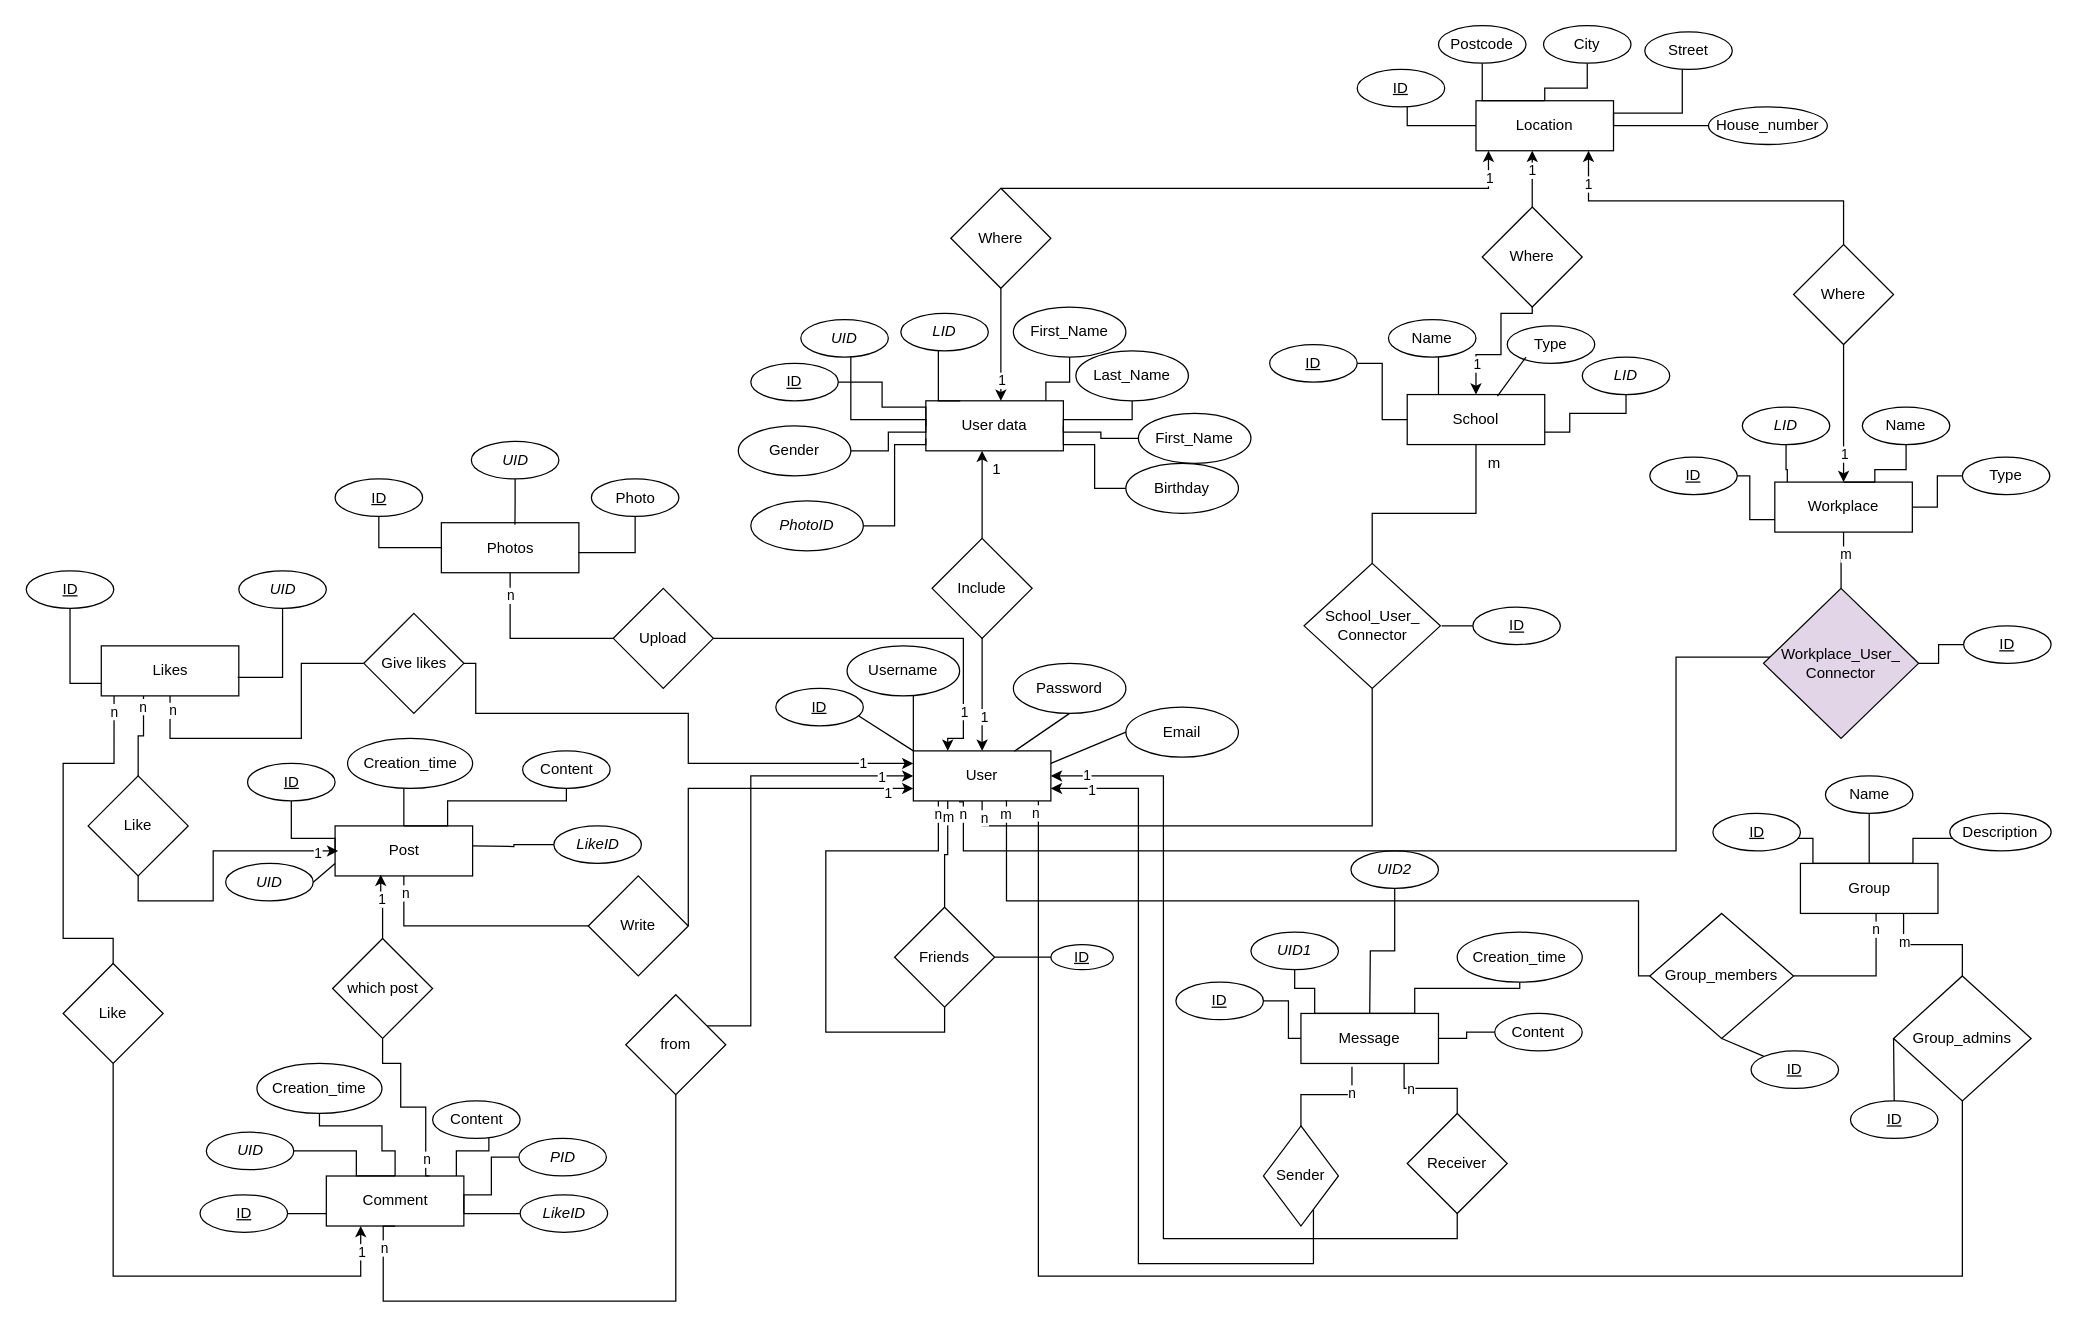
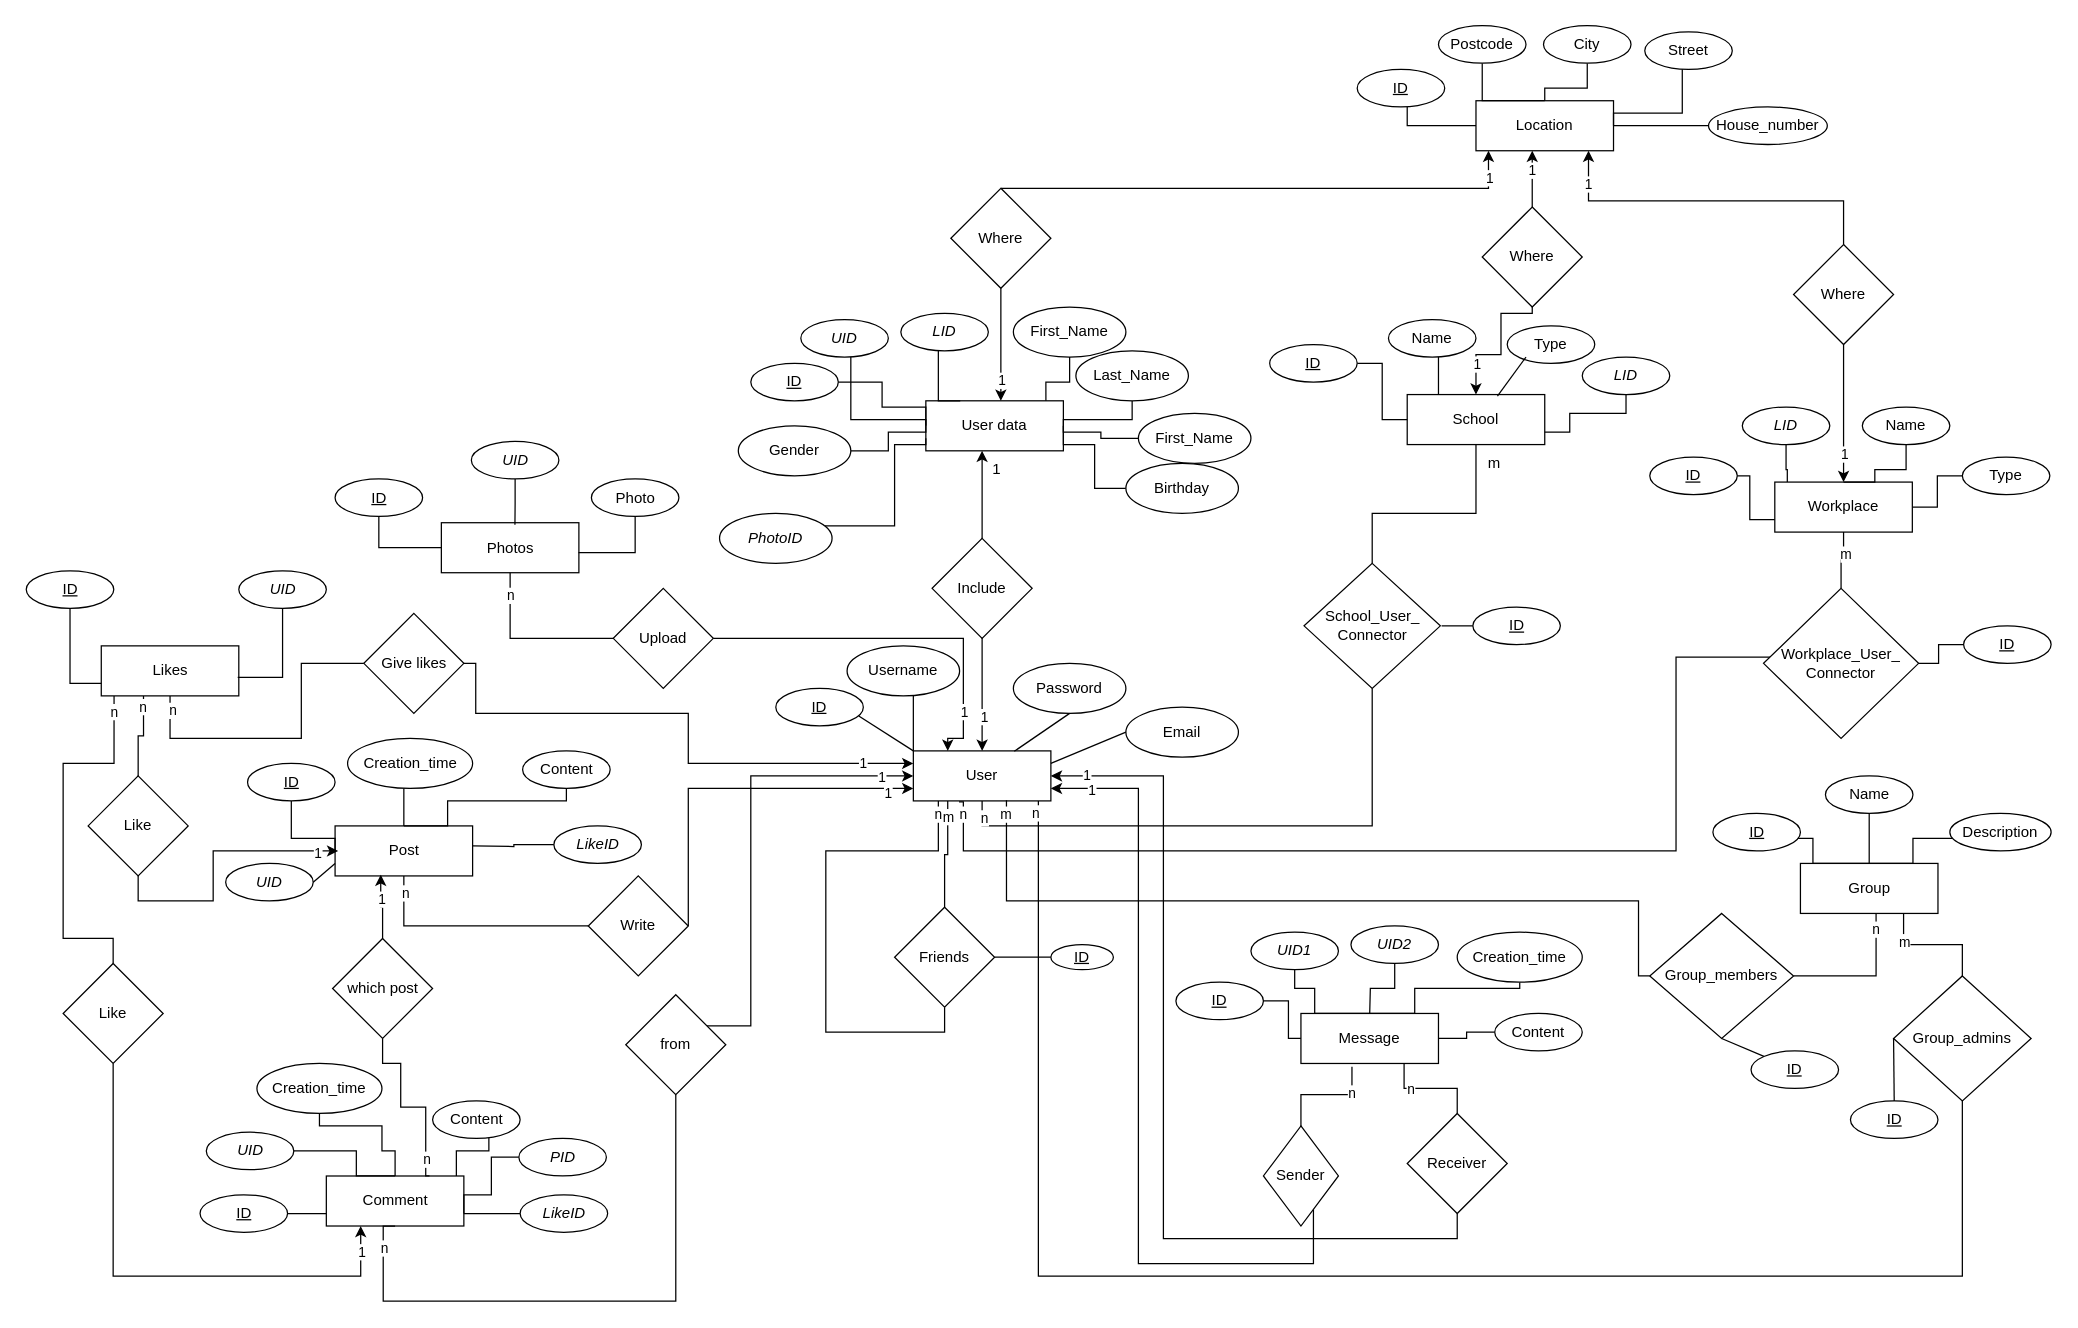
- <mxCell id="43" value="&lt;i&gt;PhotoID&lt;/i&gt;" style="ellipse;whiteSpace=wrap;html=1;" vertex="1" parent="1"><mxGeometry x="600" y="400" width="90" height="40" as="geometry" /></mxCell>
+ <mxCell id="43" value="&lt;i&gt;PhotoID&lt;/i&gt;" style="ellipse;whiteSpace=wrap;html=1;" vertex="1" parent="1"><mxGeometry x="575" y="410" width="90" height="40" as="geometry" /></mxCell>
- <mxCell id="134" value="&lt;span&gt;Workplace_User_&lt;br&gt;Connector&lt;/span&gt;" style="rhombus;whiteSpace=wrap;html=1;fillColor=#e1d5e7;" vertex="1" parent="1"><mxGeometry x="1410" y="470" width="124" height="120" as="geometry" /></mxCell>
+ <mxCell id="134" value="&lt;span&gt;Workplace_User_&lt;br&gt;Connector&lt;/span&gt;" style="rhombus;whiteSpace=wrap;html=1;" vertex="1" parent="1"><mxGeometry x="1410" y="470" width="124" height="120" as="geometry" /></mxCell>
- <mxCell id="110" value="&lt;i&gt;UID2&lt;/i&gt;" style="ellipse;whiteSpace=wrap;html=1;" vertex="1" parent="1"><mxGeometry x="1080" y="680" width="70" height="30" as="geometry" /></mxCell>
+ <mxCell id="110" value="&lt;i&gt;UID2&lt;/i&gt;" style="ellipse;whiteSpace=wrap;html=1;" vertex="1" parent="1"><mxGeometry x="1080" y="740" width="70" height="30" as="geometry" /></mxCell>
